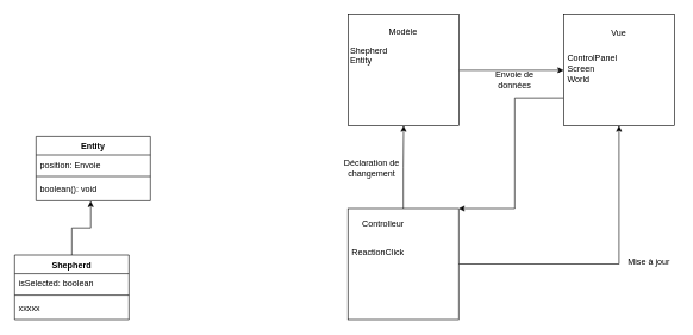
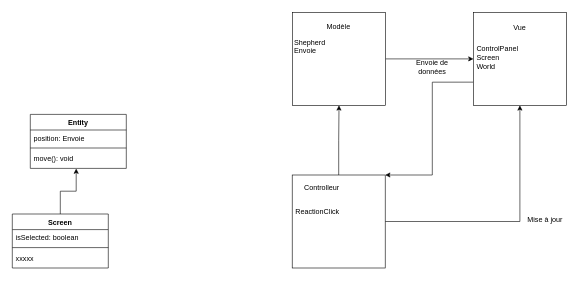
- <mxCell id="14" value="Shepherd&lt;div&gt;Entity&lt;/div&gt;&lt;div&gt;&lt;br&gt;&lt;/div&gt;" style="text;html=1;align=left;verticalAlign=middle;whiteSpace=wrap;rounded=0;" vertex="1" parent="1"><mxGeometry x="488" y="69" width="152" height="30" as="geometry" /></mxCell>
+ <mxCell id="14" value="Shepherd&lt;div&gt;Envoie&lt;/div&gt;&lt;div&gt;&lt;br&gt;&lt;/div&gt;" style="text;html=1;align=left;verticalAlign=middle;whiteSpace=wrap;rounded=0;" vertex="1" parent="1"><mxGeometry x="488" y="69" width="152" height="30" as="geometry" /></mxCell>
- <mxCell id="25" value="Déclaration de changement" style="text;html=1;align=center;verticalAlign=middle;whiteSpace=wrap;rounded=0;" vertex="1" parent="1"><mxGeometry x="480" y="220" width="80" height="30" as="geometry" /></mxCell>
- <mxCell id="9" value="boolean(): void&lt;div&gt;&lt;br&gt;&lt;/div&gt;" style="text;strokeColor=none;fillColor=none;align=left;verticalAlign=top;spacingLeft=4;spacingRight=4;overflow=hidden;rotatable=0;points=[[0,0.5],[1,0.5]];portConstraint=eastwest;whiteSpace=wrap;html=1;" vertex="1" parent="6"><mxGeometry y="60" width="160" height="30" as="geometry" /></mxCell>
+ <mxCell id="9" value="move(): void&lt;div&gt;&lt;br&gt;&lt;/div&gt;" style="text;strokeColor=none;fillColor=none;align=left;verticalAlign=top;spacingLeft=4;spacingRight=4;overflow=hidden;rotatable=0;points=[[0,0.5],[1,0.5]];portConstraint=eastwest;whiteSpace=wrap;html=1;" vertex="1" parent="6"><mxGeometry y="60" width="160" height="30" as="geometry" /></mxCell>
- <mxCell id="2" value="Shepherd" style="swimlane;fontStyle=1;align=center;verticalAlign=top;childLayout=stackLayout;horizontal=1;startSize=26;horizontalStack=0;resizeParent=1;resizeParentMax=0;resizeLast=0;collapsible=1;marginBottom=0;whiteSpace=wrap;html=1;" vertex="1" parent="1"><mxGeometry x="20" y="356" width="160" height="90" as="geometry" /></mxCell>
+ <mxCell id="2" value="Screen" style="swimlane;fontStyle=1;align=center;verticalAlign=top;childLayout=stackLayout;horizontal=1;startSize=26;horizontalStack=0;resizeParent=1;resizeParentMax=0;resizeLast=0;collapsible=1;marginBottom=0;whiteSpace=wrap;html=1;" vertex="1" parent="1"><mxGeometry x="20" y="356" width="160" height="90" as="geometry" /></mxCell>
